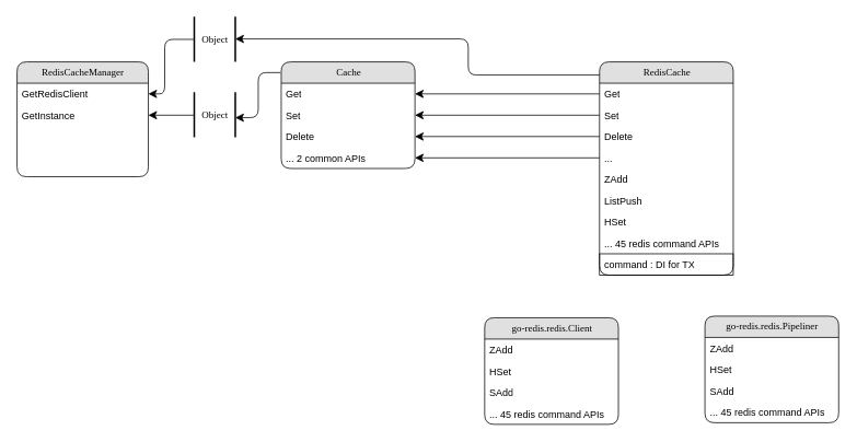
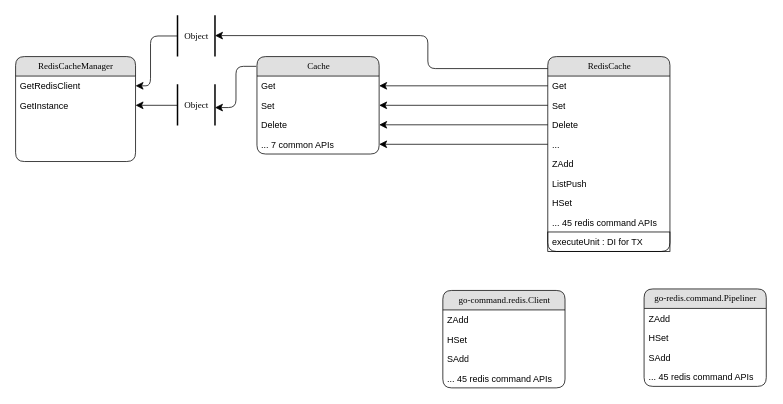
- <mxCell id="6" value="... 2 common APIs" style="text;html=1;strokeColor=none;fillColor=none;spacingLeft=4;spacingRight=4;whiteSpace=wrap;overflow=hidden;rotatable=0;points=[[0,0.5],[1,0.5]];portConstraint=eastwest;" vertex="1" parent="2"><mxGeometry y="104" width="163" height="26" as="geometry" /></mxCell>
+ <mxCell id="6" value="... 7 common APIs" style="text;html=1;strokeColor=none;fillColor=none;spacingLeft=4;spacingRight=4;whiteSpace=wrap;overflow=hidden;rotatable=0;points=[[0,0.5],[1,0.5]];portConstraint=eastwest;" vertex="1" parent="2"><mxGeometry y="104" width="163" height="26" as="geometry" /></mxCell>
- <mxCell id="16" value="command : DI for TX" style="text;html=1;strokeColor=#000000;fillColor=none;spacingLeft=4;spacingRight=4;whiteSpace=wrap;overflow=hidden;rotatable=0;points=[[0,0.5],[1,0.5]];portConstraint=eastwest;" vertex="1" parent="7"><mxGeometry y="234" width="163" height="26" as="geometry" /></mxCell>
+ <mxCell id="16" value="executeUnit : DI for TX" style="text;html=1;strokeColor=#000000;fillColor=none;spacingLeft=4;spacingRight=4;whiteSpace=wrap;overflow=hidden;rotatable=0;points=[[0,0.5],[1,0.5]];portConstraint=eastwest;" vertex="1" parent="7"><mxGeometry y="234" width="163" height="26" as="geometry" /></mxCell>
- <mxCell id="17" value="go-redis.redis.Pipeliner" style="swimlane;html=1;fontStyle=0;childLayout=stackLayout;horizontal=1;startSize=26;fillColor=#e0e0e0;horizontalStack=0;resizeParent=1;resizeLast=0;collapsible=1;marginBottom=0;swimlaneFillColor=#ffffff;align=center;rounded=1;shadow=0;comic=0;labelBackgroundColor=none;strokeColor=#000000;strokeWidth=1;fontFamily=Verdana;fontSize=12;fontColor=#000000;" parent="1" vertex="1"><mxGeometry x="858.5" y="385" width="163" height="130" as="geometry" /></mxCell>
+ <mxCell id="17" value="go-redis.command.Pipeliner" style="swimlane;html=1;fontStyle=0;childLayout=stackLayout;horizontal=1;startSize=26;fillColor=#e0e0e0;horizontalStack=0;resizeParent=1;resizeLast=0;collapsible=1;marginBottom=0;swimlaneFillColor=#ffffff;align=center;rounded=1;shadow=0;comic=0;labelBackgroundColor=none;strokeColor=#000000;strokeWidth=1;fontFamily=Verdana;fontSize=12;fontColor=#000000;" parent="1" vertex="1"><mxGeometry x="858.5" y="385" width="163" height="130" as="geometry" /></mxCell>
- <mxCell id="26" value="go-redis.redis.Client" style="swimlane;html=1;fontStyle=0;childLayout=stackLayout;horizontal=1;startSize=26;fillColor=#e0e0e0;horizontalStack=0;resizeParent=1;resizeLast=0;collapsible=1;marginBottom=0;swimlaneFillColor=#ffffff;align=center;rounded=1;shadow=0;comic=0;labelBackgroundColor=none;strokeColor=#000000;strokeWidth=1;fontFamily=Verdana;fontSize=12;fontColor=#000000;" vertex="1" parent="1"><mxGeometry x="590" y="387" width="163" height="130" as="geometry" /></mxCell>
+ <mxCell id="26" value="go-command.redis.Client" style="swimlane;html=1;fontStyle=0;childLayout=stackLayout;horizontal=1;startSize=26;fillColor=#e0e0e0;horizontalStack=0;resizeParent=1;resizeLast=0;collapsible=1;marginBottom=0;swimlaneFillColor=#ffffff;align=center;rounded=1;shadow=0;comic=0;labelBackgroundColor=none;strokeColor=#000000;strokeWidth=1;fontFamily=Verdana;fontSize=12;fontColor=#000000;" vertex="1" parent="1"><mxGeometry x="590" y="387" width="163" height="130" as="geometry" /></mxCell>
